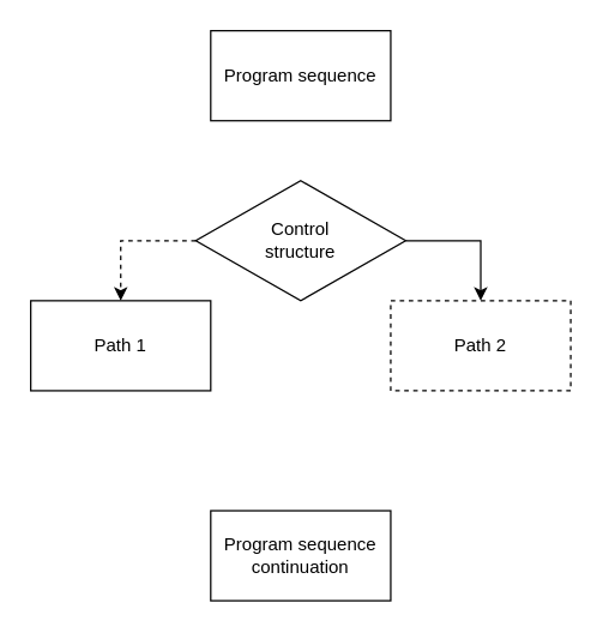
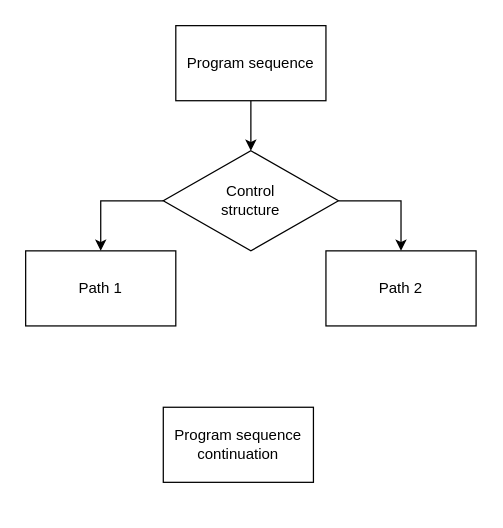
+ <mxCell id="2" value="" style="edgeStyle=orthogonalEdgeStyle;rounded=0;orthogonalLoop=1;jettySize=auto;html=1;" parent="1" source="3" target="7" edge="1"><mxGeometry relative="1" as="geometry" /></mxCell>
- <mxCell id="6" style="edgeStyle=orthogonalEdgeStyle;rounded=0;orthogonalLoop=1;jettySize=auto;html=1;exitX=0;exitY=0.5;exitDx=0;exitDy=0;entryX=0.5;entryY=0;entryDx=0;entryDy=0;dashed=1;" parent="1" source="7" target="4" edge="1"><mxGeometry relative="1" as="geometry" /></mxCell>
+ <mxCell id="6" style="edgeStyle=orthogonalEdgeStyle;rounded=0;orthogonalLoop=1;jettySize=auto;html=1;exitX=0;exitY=0.5;exitDx=0;exitDy=0;entryX=0.5;entryY=0;entryDx=0;entryDy=0;" parent="1" source="7" target="4" edge="1"><mxGeometry relative="1" as="geometry" /></mxCell>
- <mxCell id="8" value="Path 2" style="rounded=0;whiteSpace=wrap;html=1;dashed=1;" parent="1" vertex="1"><mxGeometry x="260" y="200" width="120" height="60" as="geometry" /></mxCell>
+ <mxCell id="8" value="Path 2" style="rounded=0;whiteSpace=wrap;html=1;" parent="1" vertex="1"><mxGeometry x="260" y="200" width="120" height="60" as="geometry" /></mxCell>
- <mxCell id="9" value="Program sequence&lt;br&gt;continuation" style="rounded=0;whiteSpace=wrap;html=1;" parent="1" vertex="1"><mxGeometry x="140" y="340" width="120" height="60" as="geometry" /></mxCell>
+ <mxCell id="9" value="Program sequence&lt;br&gt;continuation" style="rounded=0;whiteSpace=wrap;html=1;" parent="1" vertex="1"><mxGeometry x="130" y="325" width="120" height="60" as="geometry" /></mxCell>
